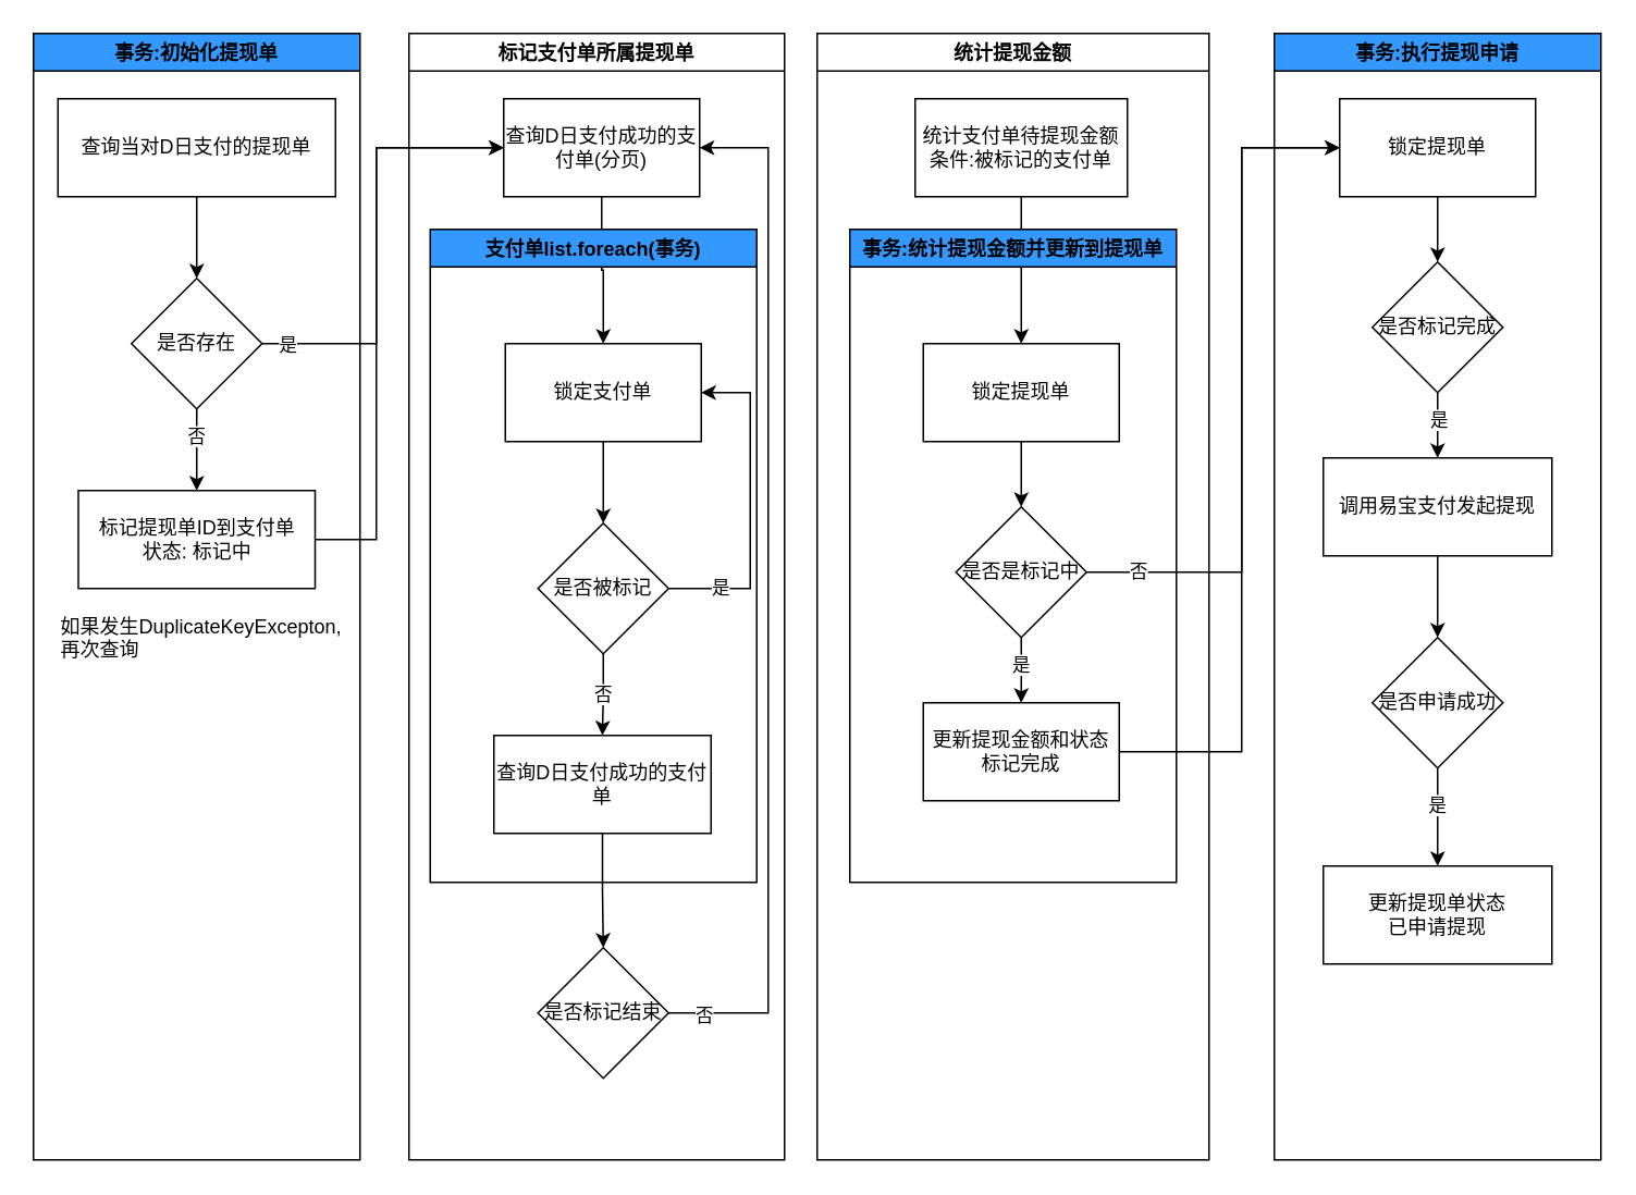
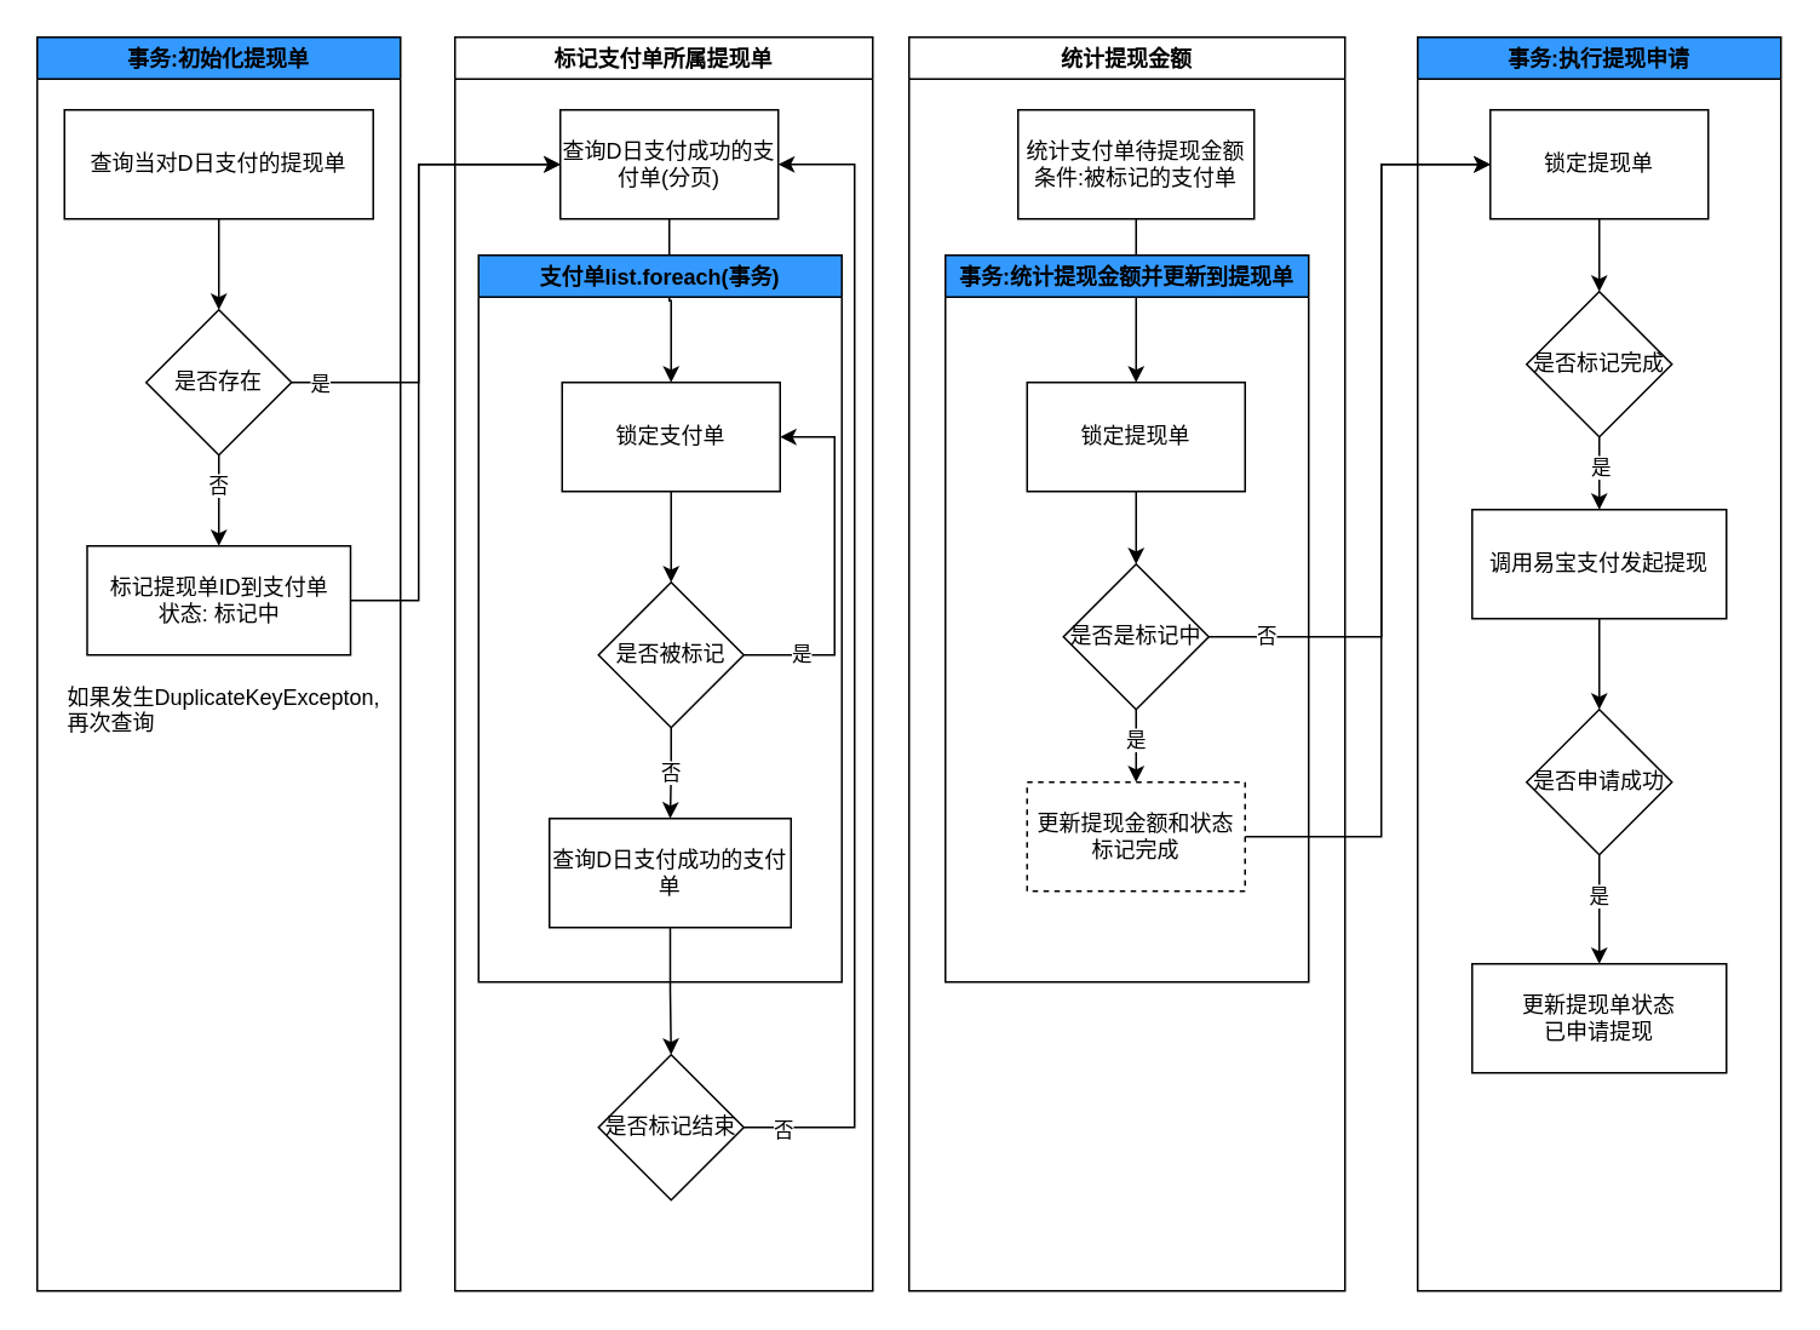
- <mxCell id="38" value="更新提现金额和状态&lt;br&gt;标记完成" style="rounded=0;whiteSpace=wrap;html=1;" vertex="1" parent="1"><mxGeometry x="565" y="430" width="120" height="60" as="geometry" /></mxCell>
+ <mxCell id="38" value="更新提现金额和状态&lt;br&gt;标记完成" style="rounded=0;whiteSpace=wrap;html=1;dashed=1;" vertex="1" parent="1"><mxGeometry x="565" y="430" width="120" height="60" as="geometry" /></mxCell>
